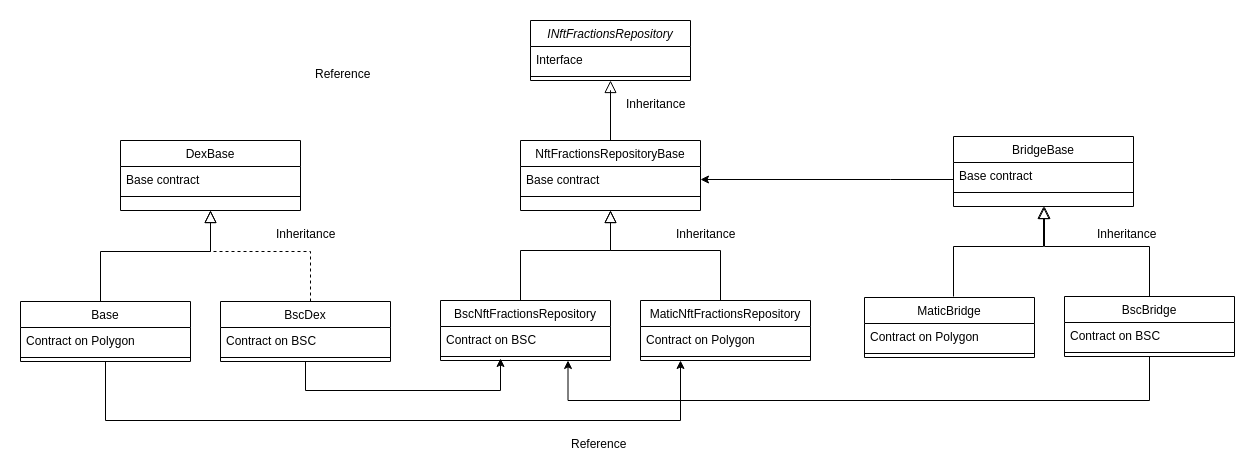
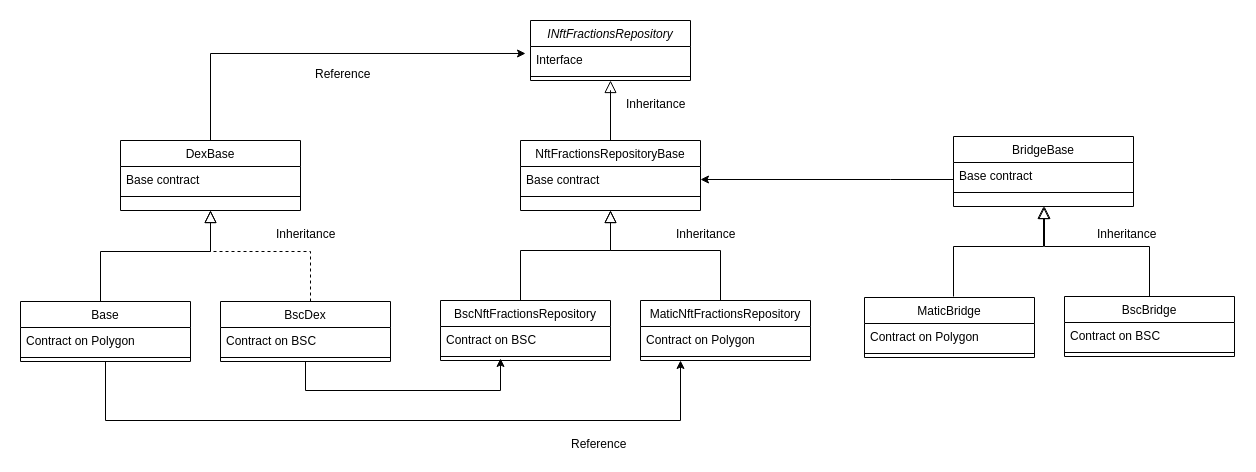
+ <mxCell id="19" style="edgeStyle=orthogonalEdgeStyle;rounded=0;orthogonalLoop=1;jettySize=auto;html=1;entryX=-0.031;entryY=0.269;entryDx=0;entryDy=0;entryPerimeter=0;" edge="1" parent="1" source="20" target="3"><mxGeometry relative="1" as="geometry" /></mxCell>
- <mxCell id="24" style="edgeStyle=orthogonalEdgeStyle;rounded=0;orthogonalLoop=1;jettySize=auto;html=1;entryX=0.75;entryY=1;entryDx=0;entryDy=0;" edge="1" parent="1" source="25" target="35"><mxGeometry relative="1" as="geometry"><Array as="points"><mxPoint x="1149" y="400" /><mxPoint x="568" y="400" /></Array></mxGeometry></mxCell>
